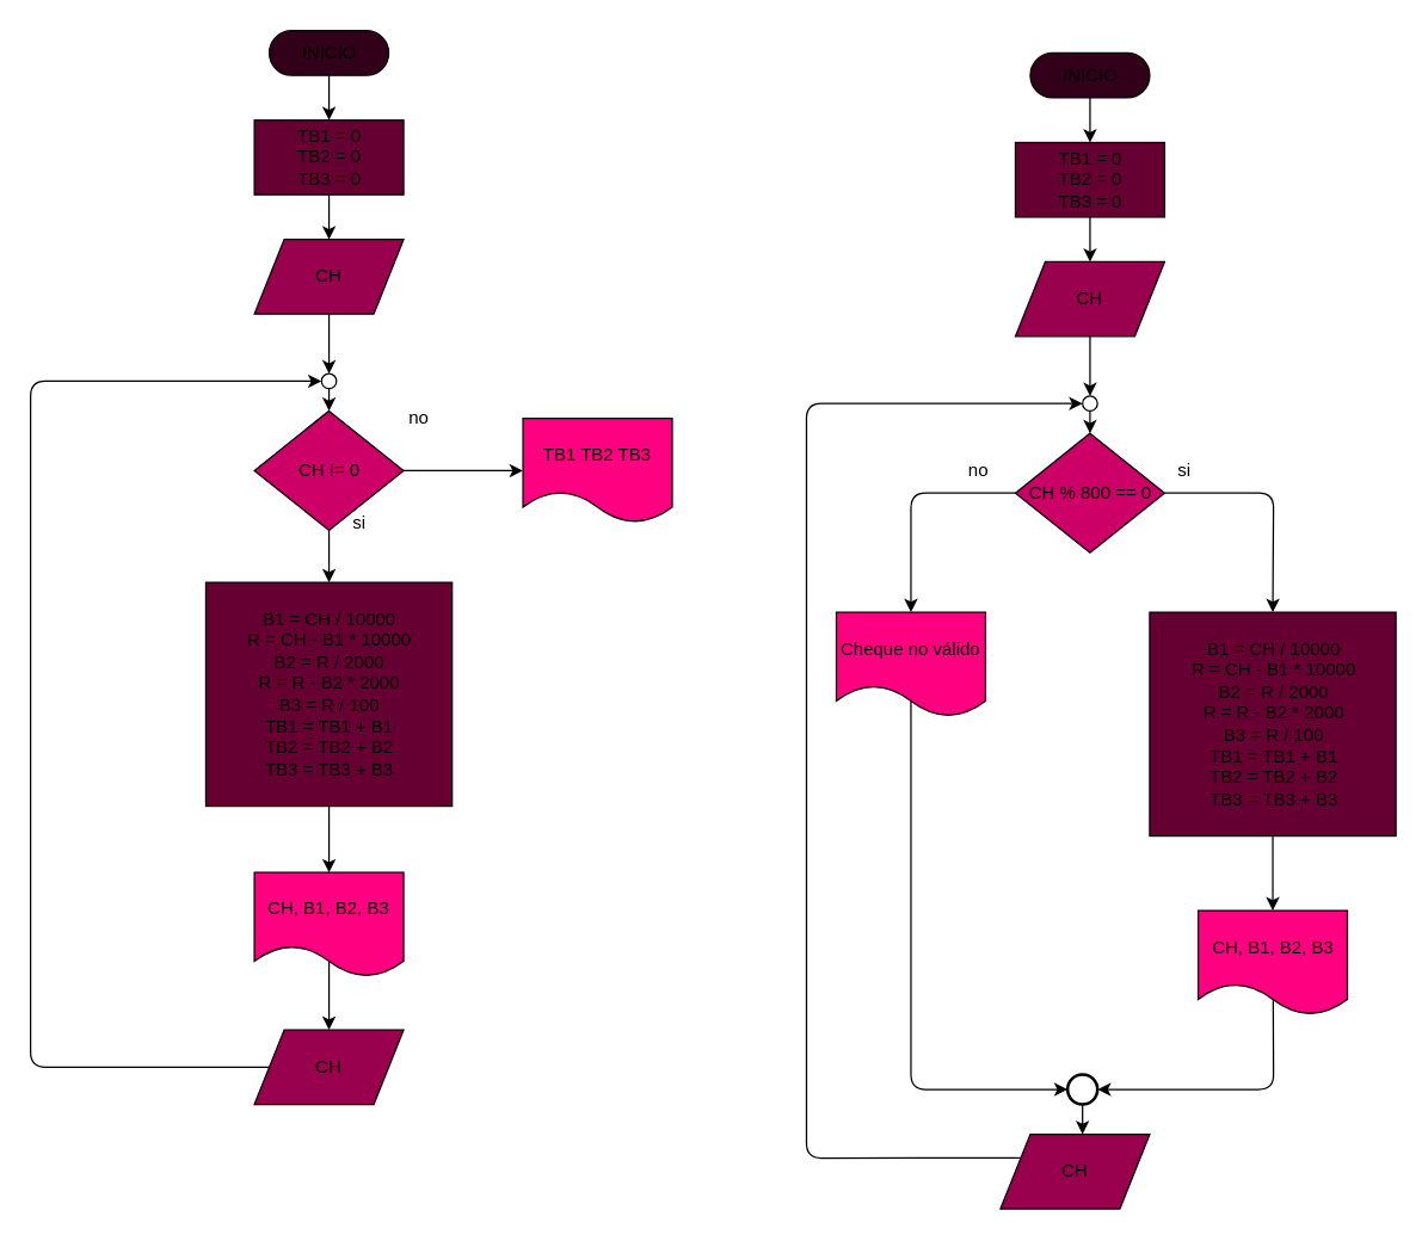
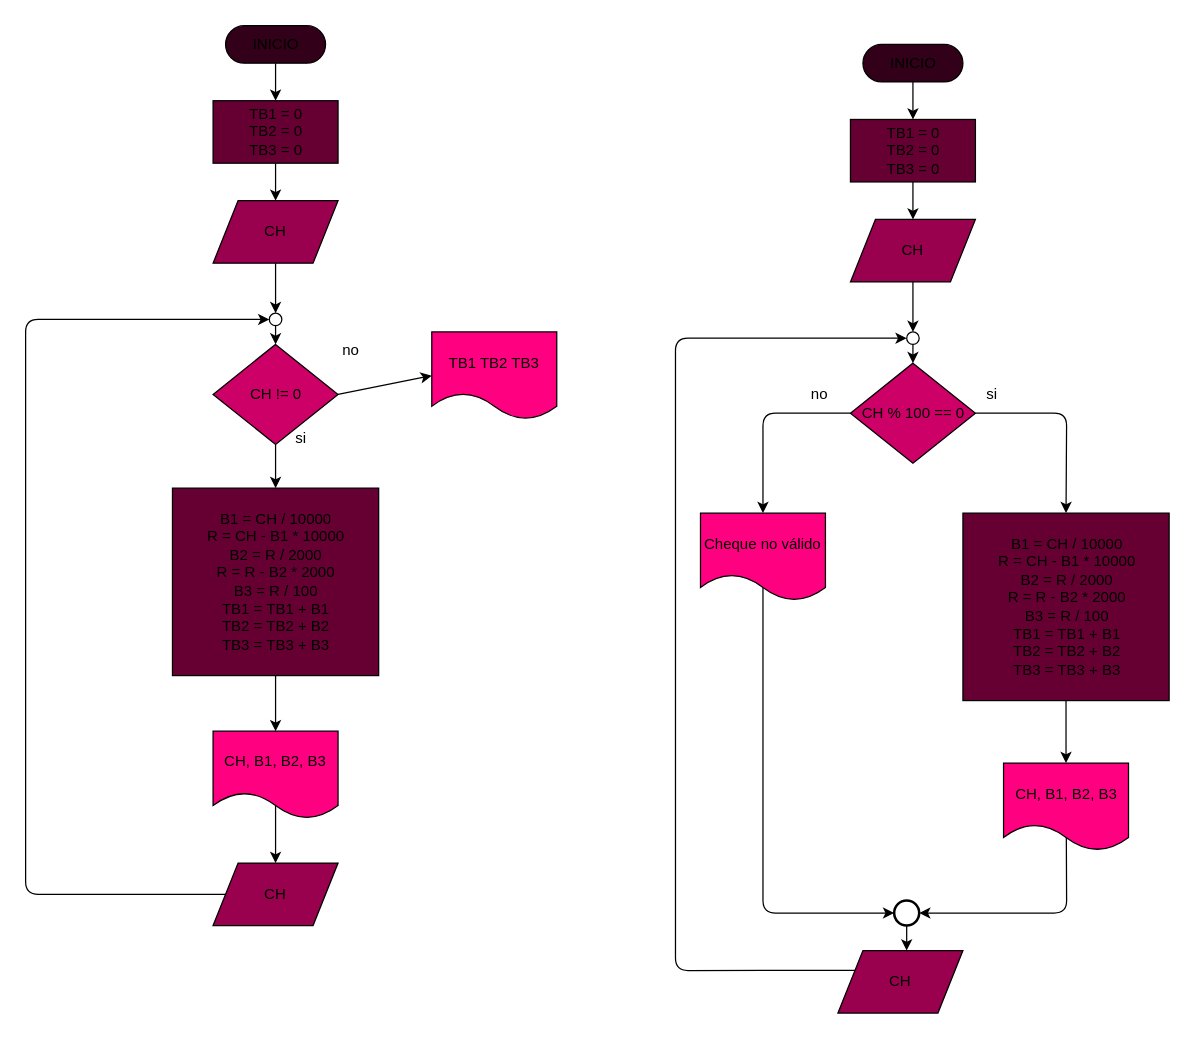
- <mxCell id="14" value="TB1 TB2 TB3" style="shape=document;whiteSpace=wrap;html=1;boundedLbl=1;dashed=0;flipH=1;fillColor=#FF0080;" parent="1" vertex="1"><mxGeometry x="350" y="280" width="100" height="70" as="geometry" /></mxCell>
+ <mxCell id="14" value="TB1 TB2 TB3" style="shape=document;whiteSpace=wrap;html=1;boundedLbl=1;dashed=0;flipH=1;fillColor=#FF0080;" parent="1" vertex="1"><mxGeometry x="345" y="265" width="100" height="70" as="geometry" /></mxCell>
- <mxCell id="41" value="CH % 800 == 0" style="shape=rhombus;html=1;dashed=0;whitespace=wrap;perimeter=rhombusPerimeter;fillColor=#CC0066;" vertex="1" parent="1"><mxGeometry x="680" y="290" width="100" height="80" as="geometry" /></mxCell>
+ <mxCell id="41" value="CH % 100 == 0" style="shape=rhombus;html=1;dashed=0;whitespace=wrap;perimeter=rhombusPerimeter;fillColor=#CC0066;" vertex="1" parent="1"><mxGeometry x="680" y="290" width="100" height="80" as="geometry" /></mxCell>
